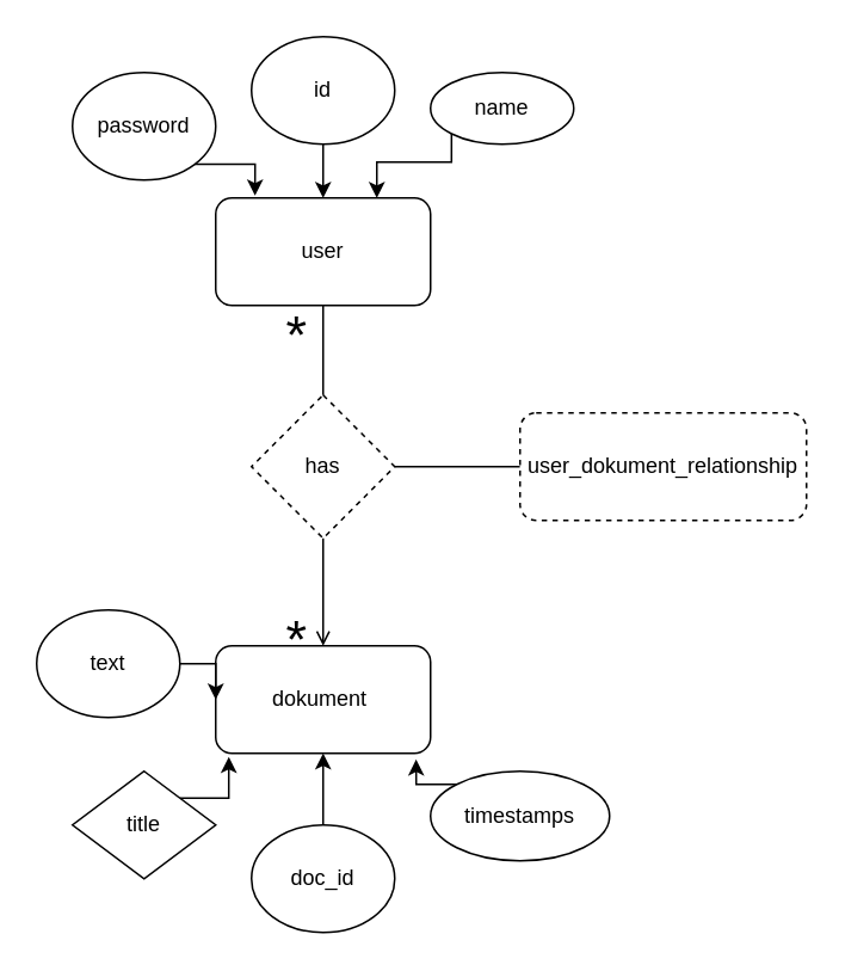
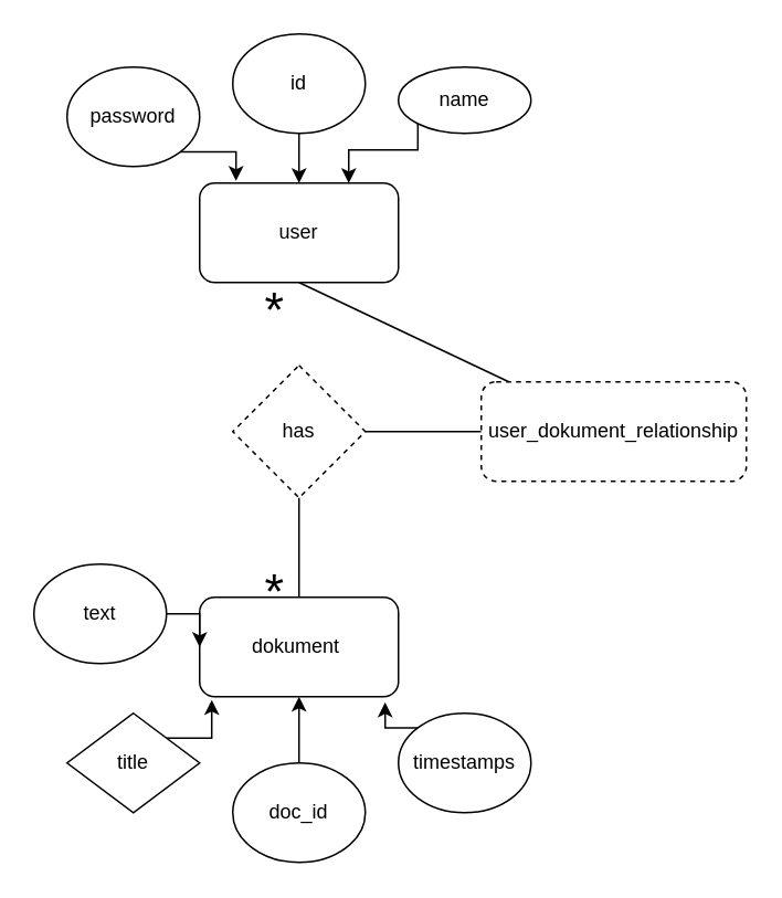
- <mxCell id="12" value="" style="endArrow=none;html=1;exitX=0.5;exitY=1;exitDx=0;exitDy=0;entryX=0.5;entryY=0;entryDx=0;entryDy=0;" edge="1" parent="1" source="2" target="10"><mxGeometry width="50" height="50" relative="1" as="geometry"><mxPoint x="40" y="490" as="sourcePoint" /><mxPoint x="90" y="440" as="targetPoint" /></mxGeometry></mxCell>
+ <mxCell id="12" value="" style="endArrow=none;html=1;exitX=0.5;exitY=1;exitDx=0;exitDy=0;" edge="1" parent="1" source="2" target="24"><mxGeometry width="50" height="50" relative="1" as="geometry"><mxPoint x="40" y="490" as="sourcePoint" /><mxPoint x="90" y="440" as="targetPoint" /></mxGeometry></mxCell>
- <mxCell id="11" value="" style="endArrow=open;html=1;entryX=0.5;entryY=0;entryDx=0;entryDy=0;exitX=0.5;exitY=1;exitDx=0;exitDy=0;" edge="1" parent="1" source="10" target="9"><mxGeometry width="50" height="50" relative="1" as="geometry"><mxPoint x="40" y="490" as="sourcePoint" /><mxPoint x="90" y="440" as="targetPoint" /></mxGeometry></mxCell>
+ <mxCell id="11" value="" style="endArrow=none;html=1;entryX=0.5;entryY=0;entryDx=0;entryDy=0;exitX=0.5;exitY=1;exitDx=0;exitDy=0;" edge="1" parent="1" source="10" target="9"><mxGeometry width="50" height="50" relative="1" as="geometry"><mxPoint x="40" y="490" as="sourcePoint" /><mxPoint x="90" y="440" as="targetPoint" /></mxGeometry></mxCell>
- <mxCell id="17" value="timestamps" style="ellipse;whiteSpace=wrap;html=1;" vertex="1" parent="1"><mxGeometry x="240" y="430" width="100" height="50" as="geometry" /></mxCell>
+ <mxCell id="17" value="timestamps" style="ellipse;whiteSpace=wrap;html=1;" vertex="1" parent="1"><mxGeometry x="240" y="430" width="80" height="60" as="geometry" /></mxCell>
